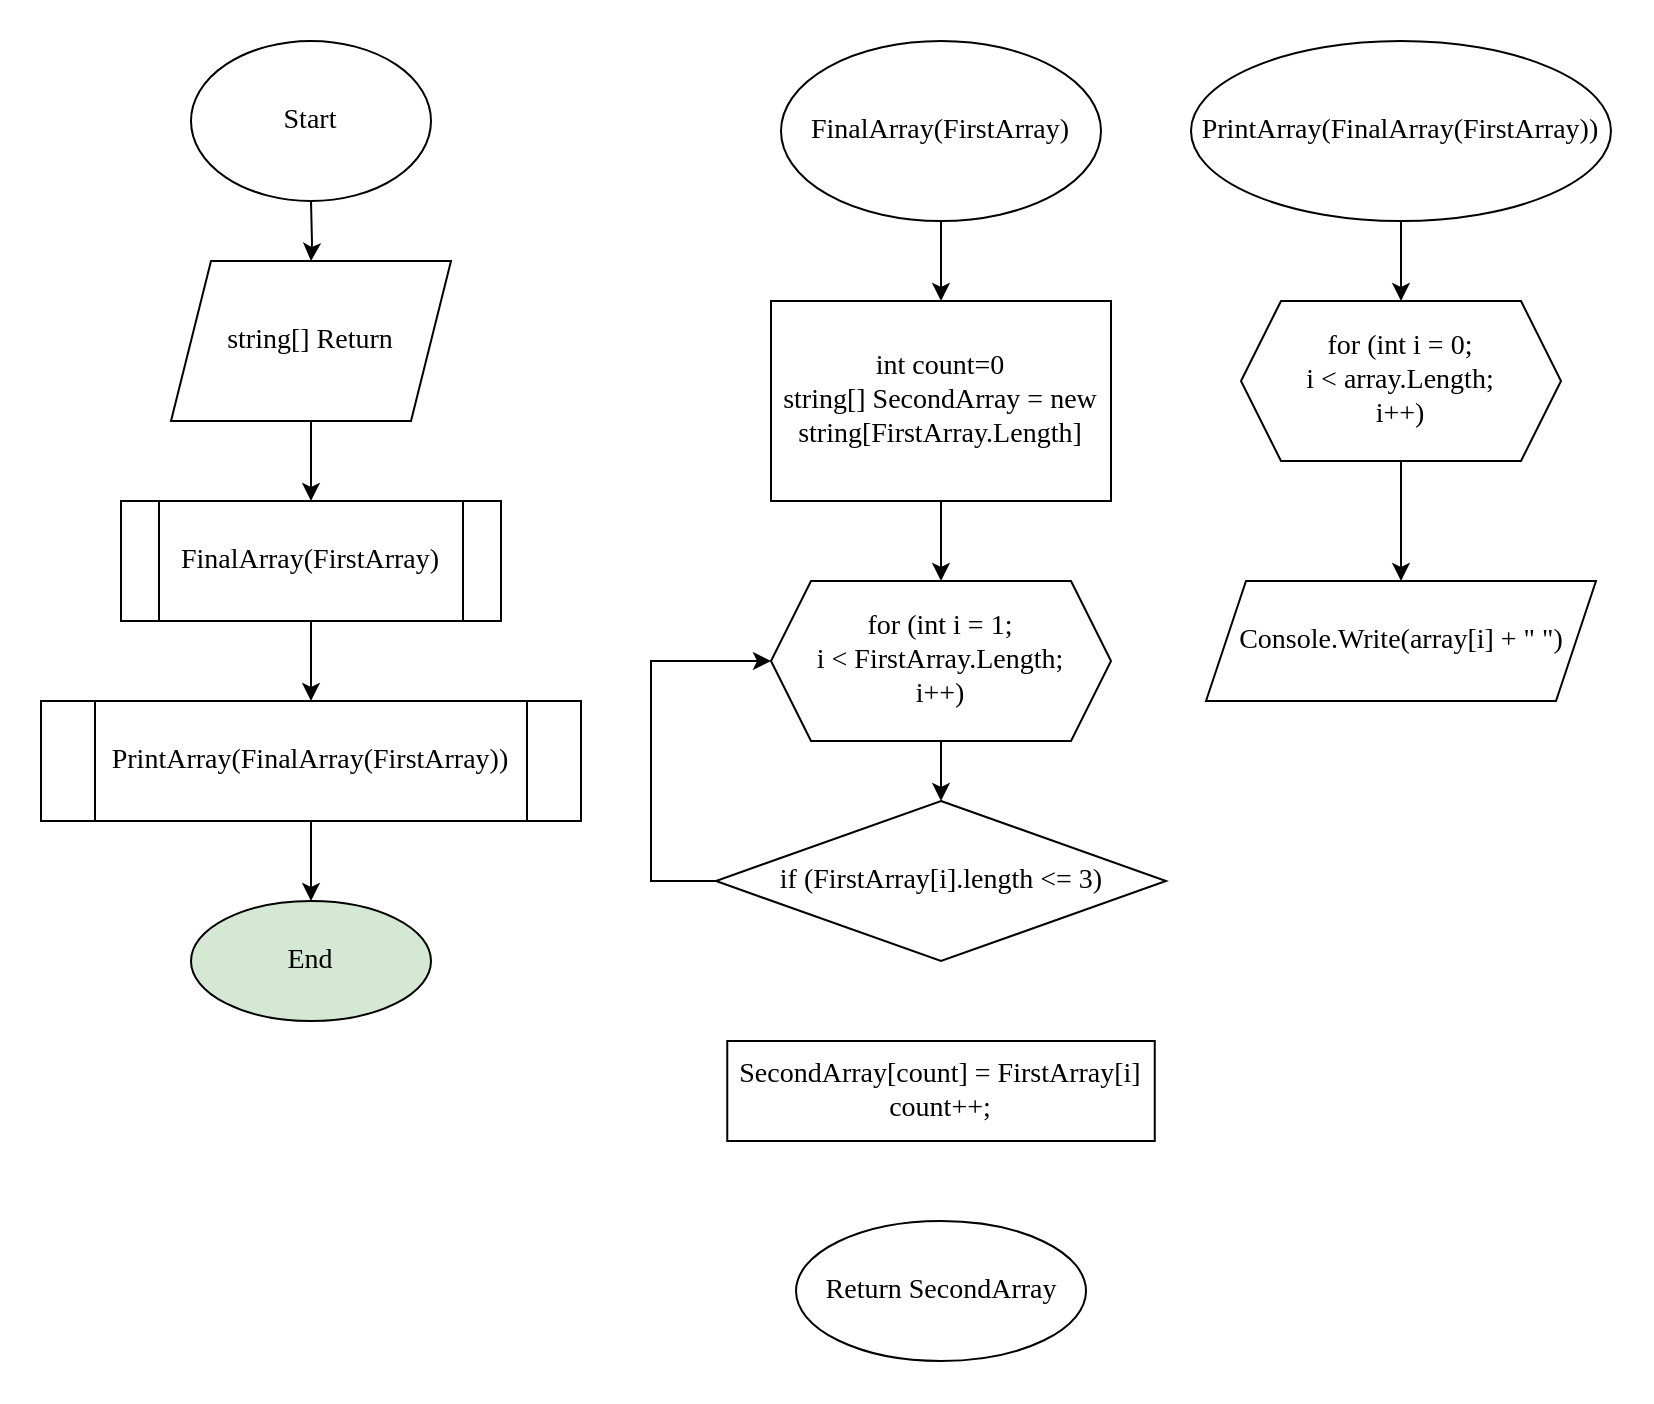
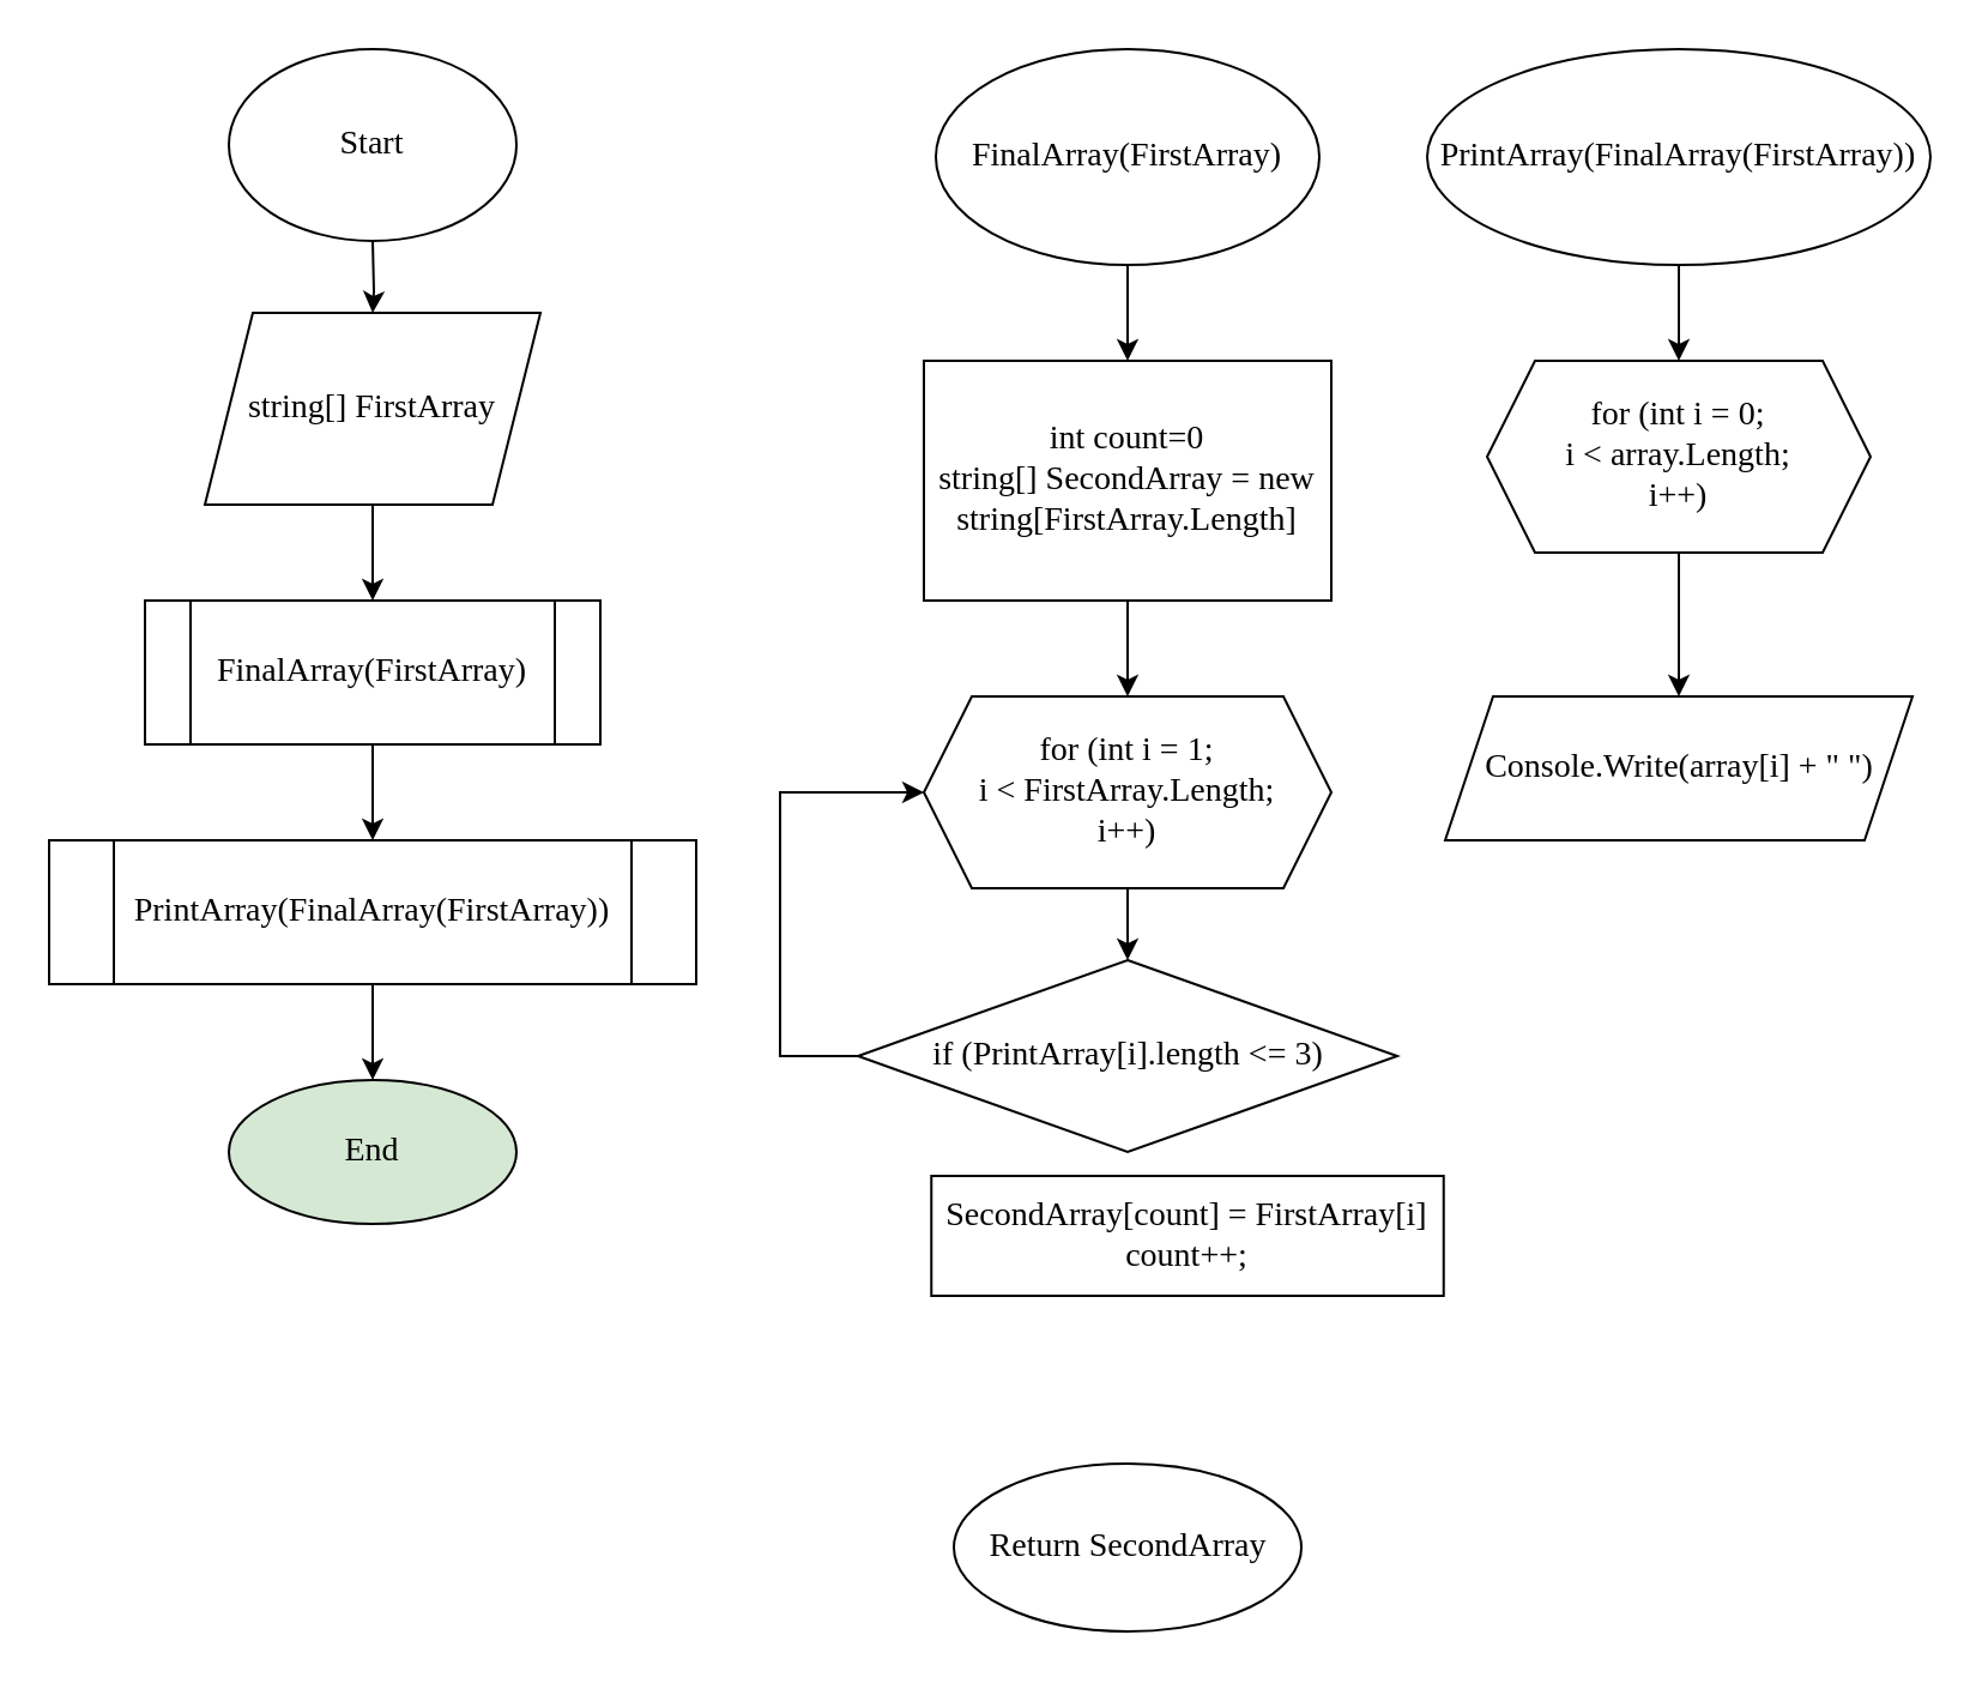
- <mxCell id="4" value="string[] Return" style="shape=parallelogram;perimeter=parallelogramPerimeter;whiteSpace=wrap;html=1;fixedSize=1;fontFamily=Times New Roman;fontSize=14;" vertex="1" parent="1"><mxGeometry x="85" y="130" width="140" height="80" as="geometry" /></mxCell>
+ <mxCell id="4" value="string[] FirstArray" style="shape=parallelogram;perimeter=parallelogramPerimeter;whiteSpace=wrap;html=1;fixedSize=1;fontFamily=Times New Roman;fontSize=14;" vertex="1" parent="1"><mxGeometry x="85" y="130" width="140" height="80" as="geometry" /></mxCell>
- <mxCell id="8" value="if (FirstArray[i].length &amp;lt;= 3)" style="rhombus;whiteSpace=wrap;html=1;fontFamily=Times New Roman;fontSize=14;" vertex="1" parent="1"><mxGeometry x="357.5" y="400" width="225" height="80" as="geometry" /></mxCell>
+ <mxCell id="8" value="if (PrintArray[i].length &amp;lt;= 3)" style="rhombus;whiteSpace=wrap;html=1;fontFamily=Times New Roman;fontSize=14;" vertex="1" parent="1"><mxGeometry x="357.5" y="400" width="225" height="80" as="geometry" /></mxCell>
- <mxCell id="9" value="SecondArray[count] = FirstArray[i]&lt;br style=&quot;font-size: 14px;&quot;&gt;count++;" style="whiteSpace=wrap;html=1;fontFamily=Times New Roman;fontSize=14;" vertex="1" parent="1"><mxGeometry x="363.13" y="520" width="213.75" height="50" as="geometry" /></mxCell>
+ <mxCell id="9" value="SecondArray[count] = FirstArray[i]&lt;br style=&quot;font-size: 14px;&quot;&gt;count++;" style="whiteSpace=wrap;html=1;fontFamily=Times New Roman;fontSize=14;" vertex="1" parent="1"><mxGeometry x="388.13" y="490" width="213.75" height="50" as="geometry" /></mxCell>
